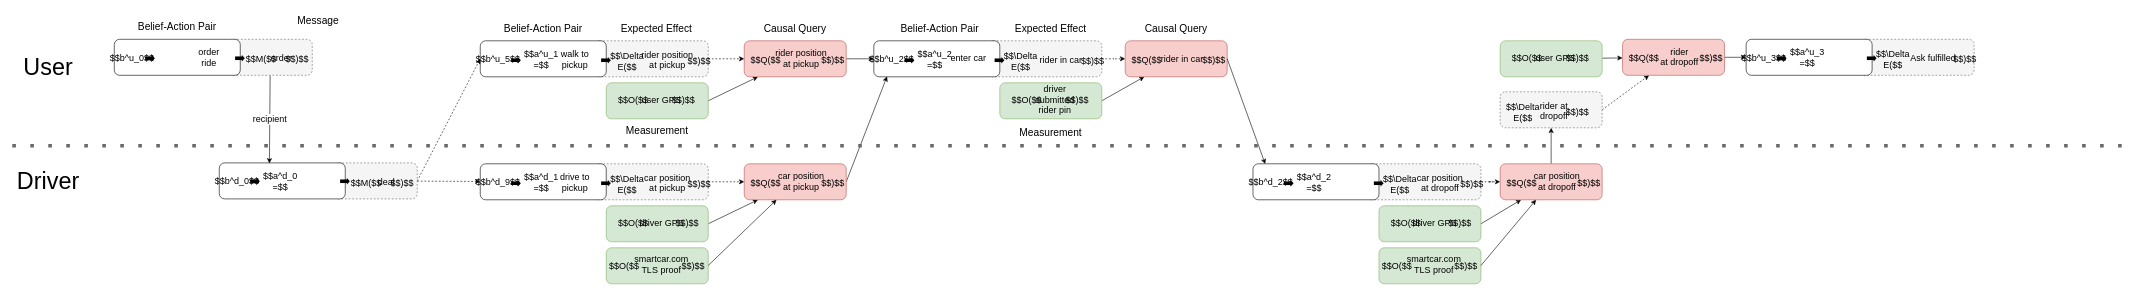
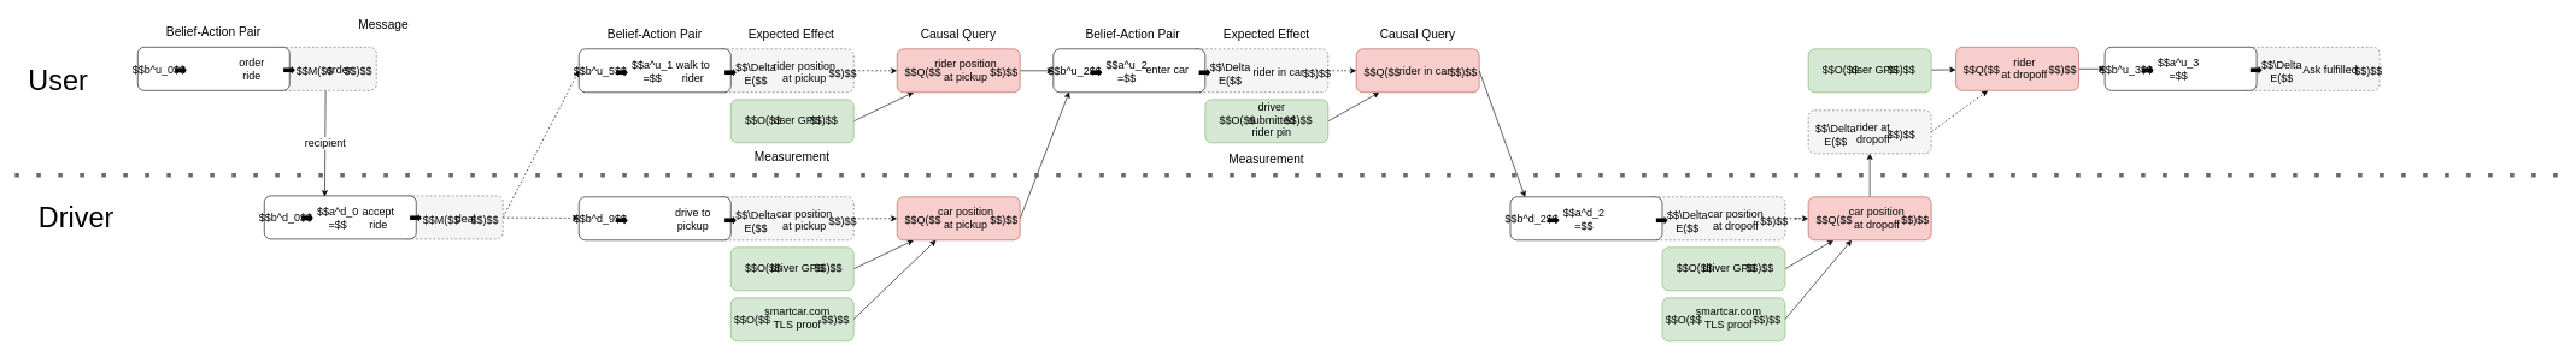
- <mxCell id="7" value="walk to&lt;br&gt;pickup" style="text;html=1;strokeColor=none;fillColor=none;align=center;verticalAlign=middle;whiteSpace=wrap;rounded=0;fontSize=15;" vertex="1" parent="1"><mxGeometry x="930" y="77.5" width="56" height="40" as="geometry" /></mxCell>
+ <mxCell id="7" value="walk to&lt;br&gt;rider" style="text;html=1;strokeColor=none;fillColor=none;align=center;verticalAlign=middle;whiteSpace=wrap;rounded=0;fontSize=15;" vertex="1" parent="1"><mxGeometry x="930" y="77.5" width="56" height="40" as="geometry" /></mxCell>
- <mxCell id="101" value="&lt;font style=&quot;font-size: 39px&quot;&gt;Driver&lt;/font&gt;" style="text;html=1;strokeColor=none;fillColor=none;align=center;verticalAlign=middle;whiteSpace=wrap;rounded=0;fontSize=17;" vertex="1" parent="1"><mxGeometry x="30" y="272" width="100" height="59" as="geometry" /></mxCell>
+ <mxCell id="101" value="&lt;font style=&quot;font-size: 39px&quot;&gt;Driver&lt;/font&gt;" style="text;html=1;strokeColor=none;fillColor=none;align=center;verticalAlign=middle;whiteSpace=wrap;rounded=0;fontSize=17;" vertex="1" parent="1"><mxGeometry x="55" y="272" width="100" height="59" as="geometry" /></mxCell>
+ <mxCell id="144" value="accept ride" style="text;html=1;strokeColor=none;fillColor=none;align=center;verticalAlign=middle;whiteSpace=wrap;rounded=0;fontSize=15;" vertex="1" parent="1"><mxGeometry x="495" y="281" width="56" height="40" as="geometry" /></mxCell>
- <mxCell id="29" value="$$a^d_1 =$$" style="text;html=1;strokeColor=none;fillColor=none;align=center;verticalAlign=middle;whiteSpace=wrap;rounded=0;fontSize=15;" vertex="1" parent="1"><mxGeometry x="882" y="282.5" width="40" height="40" as="geometry" /></mxCell>
